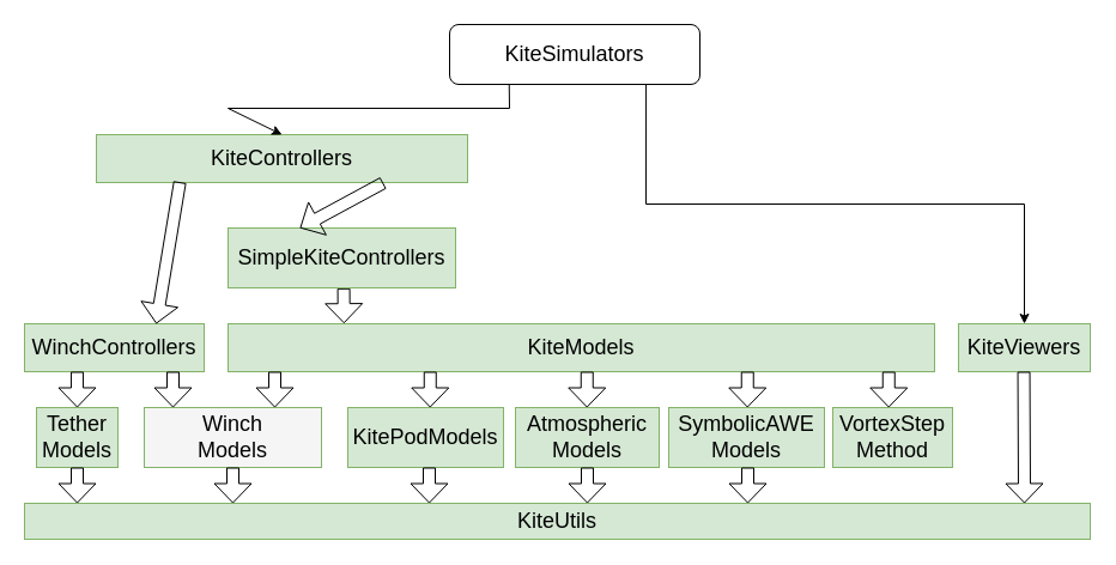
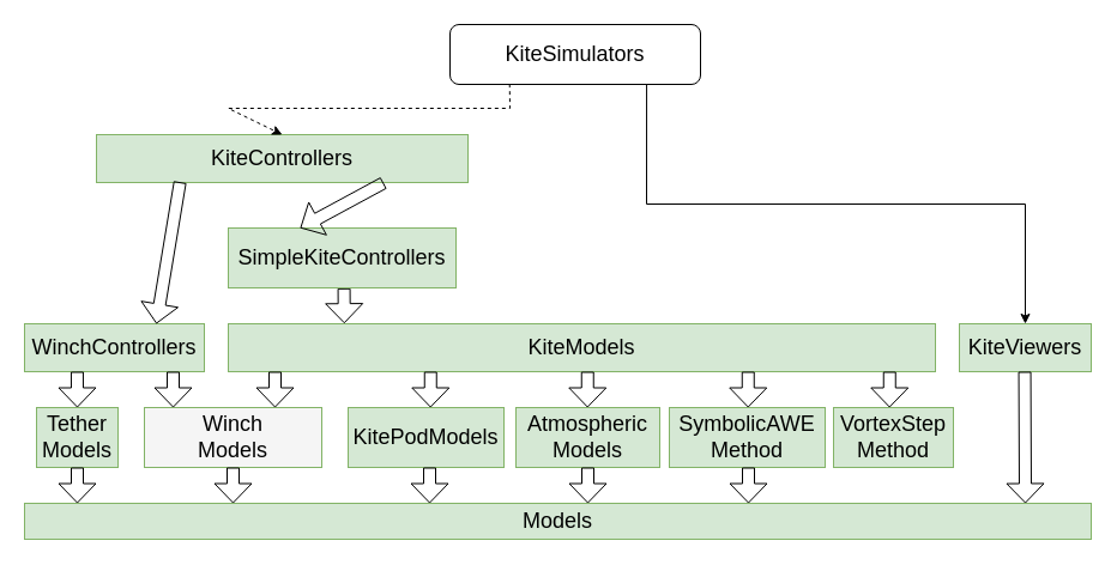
- <mxCell id="23" value="" style="endArrow=classic;html=1;rounded=0;entryX=0.5;entryY=0;entryDx=0;entryDy=0;exitX=0.238;exitY=0.993;exitDx=0;exitDy=0;jumpStyle=none;exitPerimeter=0;" edge="1" parent="1" source="2" target="3"><mxGeometry width="50" height="50" relative="1" as="geometry"><mxPoint x="342" y="70" as="sourcePoint" /><mxPoint x="189" y="110" as="targetPoint" /><Array as="points"><mxPoint x="425" y="90" /><mxPoint x="190" y="90" /></Array></mxGeometry></mxCell>
+ <mxCell id="23" value="" style="endArrow=classic;html=1;rounded=0;entryX=0.5;entryY=0;entryDx=0;entryDy=0;exitX=0.238;exitY=0.993;exitDx=0;exitDy=0;jumpStyle=none;exitPerimeter=0;dashed=1;" edge="1" parent="1" source="2" target="3"><mxGeometry width="50" height="50" relative="1" as="geometry"><mxPoint x="342" y="70" as="sourcePoint" /><mxPoint x="189" y="110" as="targetPoint" /><Array as="points"><mxPoint x="425" y="90" /><mxPoint x="190" y="90" /></Array></mxGeometry></mxCell>
- <mxCell id="28" value="SymbolicAWE&lt;br&gt;Models" style="rounded=0;whiteSpace=wrap;html=1;fontSize=18;fillColor=#d5e8d4;strokeColor=#82b366;" vertex="1" parent="1"><mxGeometry x="558" y="340" width="130" height="50" as="geometry" /></mxCell>
+ <mxCell id="28" value="SymbolicAWE&lt;br&gt;Method" style="rounded=0;whiteSpace=wrap;html=1;fontSize=18;fillColor=#d5e8d4;strokeColor=#82b366;" vertex="1" parent="1"><mxGeometry x="558" y="340" width="130" height="50" as="geometry" /></mxCell>
- <mxCell id="9" value="KiteUtils" style="rounded=0;whiteSpace=wrap;html=1;fontSize=18;fillColor=#d5e8d4;strokeColor=#82b366;" vertex="1" parent="1"><mxGeometry x="20" y="420" width="890" height="30" as="geometry" /></mxCell>
+ <mxCell id="9" value="Models" style="rounded=0;whiteSpace=wrap;html=1;fontSize=18;fillColor=#d5e8d4;strokeColor=#82b366;" vertex="1" parent="1"><mxGeometry x="20" y="420" width="890" height="30" as="geometry" /></mxCell>
